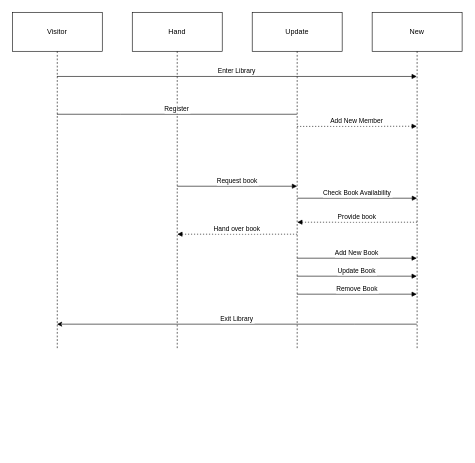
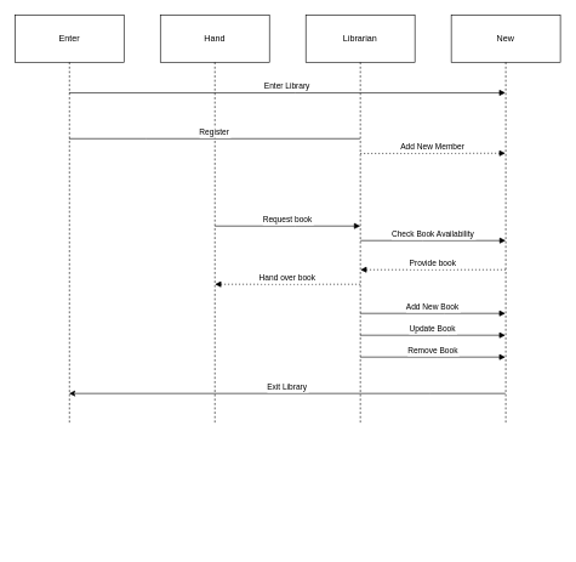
- <mxCell id="2" value="Visitor" style="shape=umlLifeline;perimeter=lifelinePerimeter;whiteSpace=wrap;container=1;dropTarget=0;collapsible=0;recursiveResize=0;outlineConnect=0;portConstraint=eastwest;newEdgeStyle={&quot;edgeStyle&quot;:&quot;elbowEdgeStyle&quot;,&quot;elbow&quot;:&quot;vertical&quot;,&quot;curved&quot;:0,&quot;rounded&quot;:0};size=65;" parent="1" vertex="1"><mxGeometry width="150" height="560" as="geometry" x="20" y="20" /></mxCell>
+ <mxCell id="2" value="Enter" style="shape=umlLifeline;perimeter=lifelinePerimeter;whiteSpace=wrap;container=1;dropTarget=0;collapsible=0;recursiveResize=0;outlineConnect=0;portConstraint=eastwest;newEdgeStyle={&quot;edgeStyle&quot;:&quot;elbowEdgeStyle&quot;,&quot;elbow&quot;:&quot;vertical&quot;,&quot;curved&quot;:0,&quot;rounded&quot;:0};size=65;" parent="1" vertex="1"><mxGeometry width="150" height="560" as="geometry" x="20" y="20" /></mxCell>
- <mxCell id="4" value="Update" style="shape=umlLifeline;perimeter=lifelinePerimeter;whiteSpace=wrap;container=1;dropTarget=0;collapsible=0;recursiveResize=0;outlineConnect=0;portConstraint=eastwest;newEdgeStyle={&quot;edgeStyle&quot;:&quot;elbowEdgeStyle&quot;,&quot;elbow&quot;:&quot;vertical&quot;,&quot;curved&quot;:0,&quot;rounded&quot;:0};size=65;" parent="1" vertex="1"><mxGeometry x="420" width="150" height="560" as="geometry" y="20" /></mxCell>
+ <mxCell id="4" value="Librarian" style="shape=umlLifeline;perimeter=lifelinePerimeter;whiteSpace=wrap;container=1;dropTarget=0;collapsible=0;recursiveResize=0;outlineConnect=0;portConstraint=eastwest;newEdgeStyle={&quot;edgeStyle&quot;:&quot;elbowEdgeStyle&quot;,&quot;elbow&quot;:&quot;vertical&quot;,&quot;curved&quot;:0,&quot;rounded&quot;:0};size=65;" parent="1" vertex="1"><mxGeometry x="420" width="150" height="560" as="geometry" y="20" /></mxCell>
